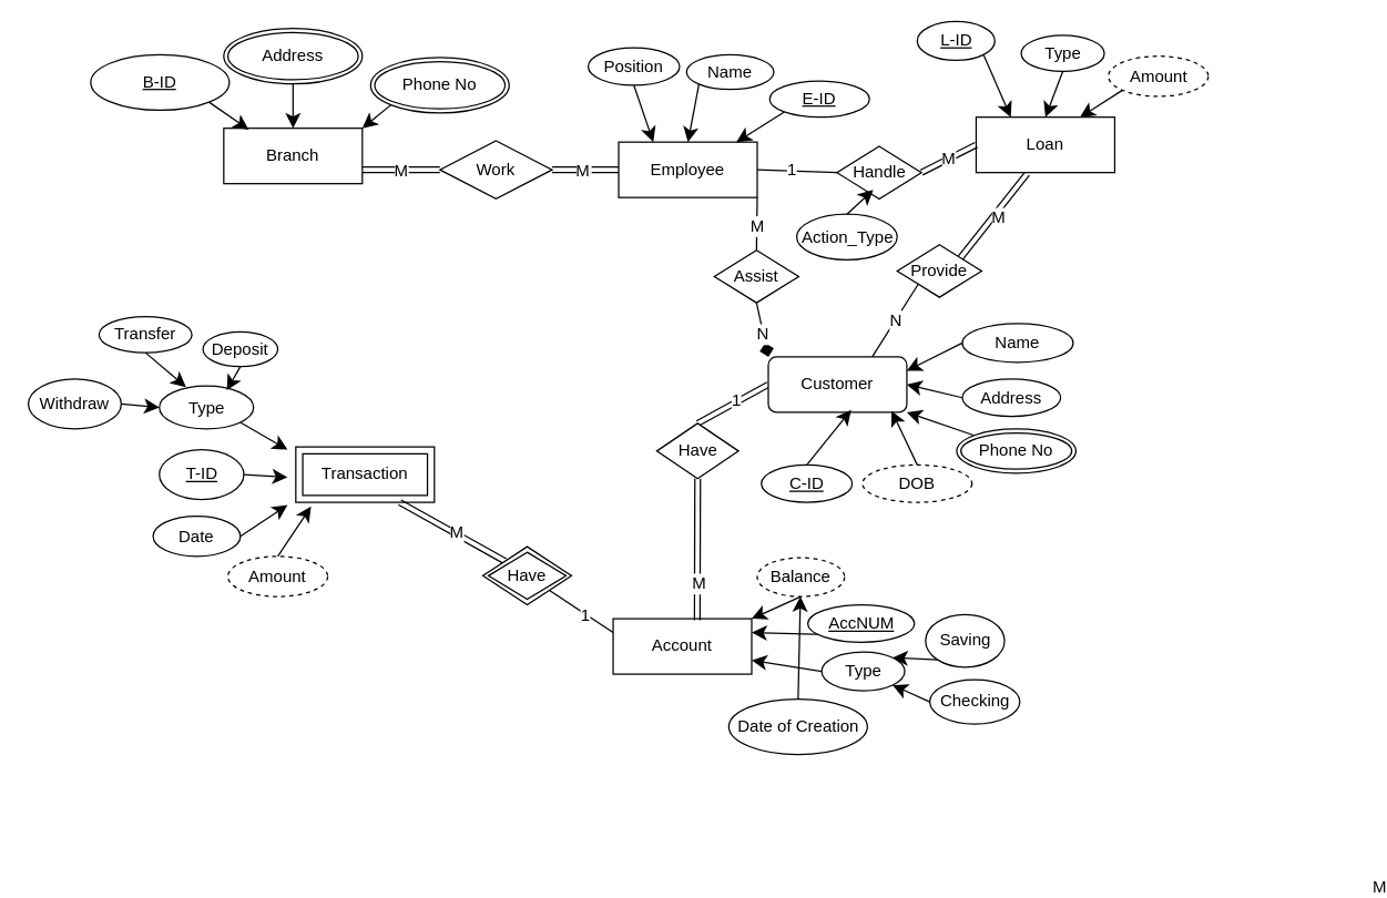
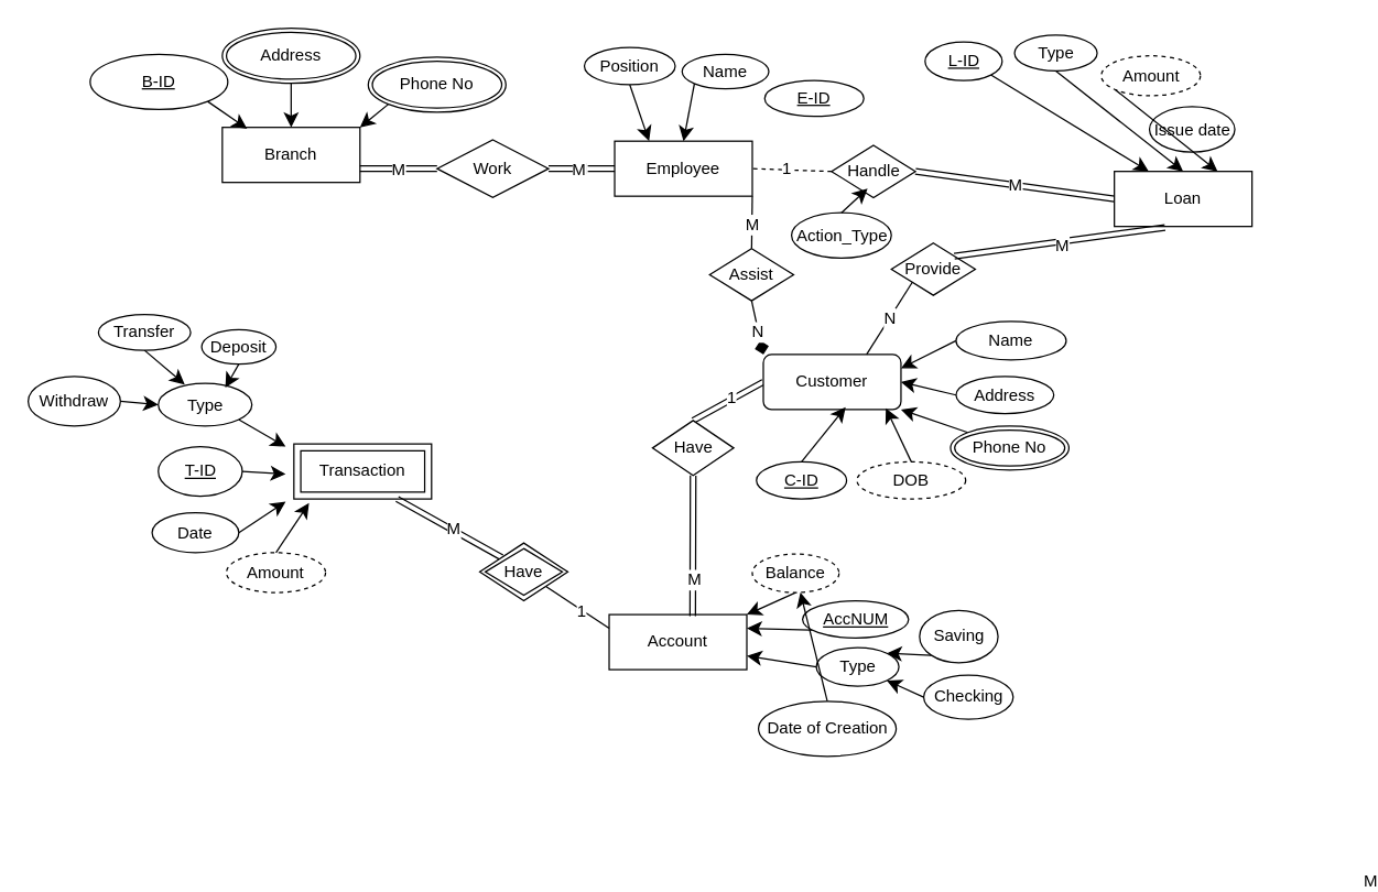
- <mxCell id="46" value="&lt;u&gt;L-ID&lt;/u&gt;" style="ellipse;whiteSpace=wrap;html=1;align=center;" vertex="1" parent="1"><mxGeometry x="661.5" y="15" width="56" height="28" as="geometry" /></mxCell>
+ <mxCell id="46" value="&lt;u&gt;L-ID&lt;/u&gt;" style="ellipse;whiteSpace=wrap;html=1;align=center;" vertex="1" parent="1"><mxGeometry x="671.5" y="30" width="56" height="28" as="geometry" /></mxCell>
- <mxCell id="53" style="edgeStyle=none;curved=1;rounded=0;orthogonalLoop=1;jettySize=auto;html=1;exitX=0;exitY=1;exitDx=0;exitDy=0;entryX=0.85;entryY=0;entryDx=0;entryDy=0;fontSize=12;startSize=8;endSize=8;entryPerimeter=0;" edge="1" parent="1" source="54" target="7"><mxGeometry relative="1" as="geometry" /></mxCell>
+ <mxCell id="47" value="Issue date" style="ellipse;whiteSpace=wrap;html=1;align=center;" vertex="1" parent="1"><mxGeometry x="834.5" y="77" width="62" height="33" as="geometry" /></mxCell>
- <mxCell id="6" value="Loan" style="whiteSpace=wrap;html=1;align=center;" vertex="1" parent="1"><mxGeometry x="704" y="84" width="100" height="40" as="geometry" /></mxCell>
+ <mxCell id="6" value="Loan" style="whiteSpace=wrap;html=1;align=center;" vertex="1" parent="1"><mxGeometry x="809" y="124" width="100" height="40" as="geometry" /></mxCell>
- <mxCell id="70" style="edgeStyle=none;curved=1;rounded=0;orthogonalLoop=1;jettySize=auto;html=1;exitX=0;exitY=0.5;exitDx=0;exitDy=0;entryX=1;entryY=0.5;entryDx=0;entryDy=0;fontSize=12;startSize=8;endSize=8;endArrow=none;startFill=0;" edge="1" parent="1" source="74" target="7"><mxGeometry relative="1" as="geometry" /></mxCell>
+ <mxCell id="70" style="edgeStyle=none;curved=1;rounded=0;orthogonalLoop=1;jettySize=auto;html=1;exitX=0;exitY=0.5;exitDx=0;exitDy=0;entryX=1;entryY=0.5;entryDx=0;entryDy=0;fontSize=12;startSize=8;endSize=8;endArrow=none;startFill=0;dashed=1;" edge="1" parent="1" source="74" target="7"><mxGeometry relative="1" as="geometry" /></mxCell>
- <mxCell id="34" value="Date of Creation" style="ellipse;whiteSpace=wrap;html=1;align=center;" vertex="1" parent="1"><mxGeometry x="525.5" y="504" width="100" height="40" as="geometry" /></mxCell>
+ <mxCell id="34" value="Date of Creation" style="ellipse;whiteSpace=wrap;html=1;align=center;" vertex="1" parent="1"><mxGeometry x="550.5" y="509" width="100" height="40" as="geometry" /></mxCell>
